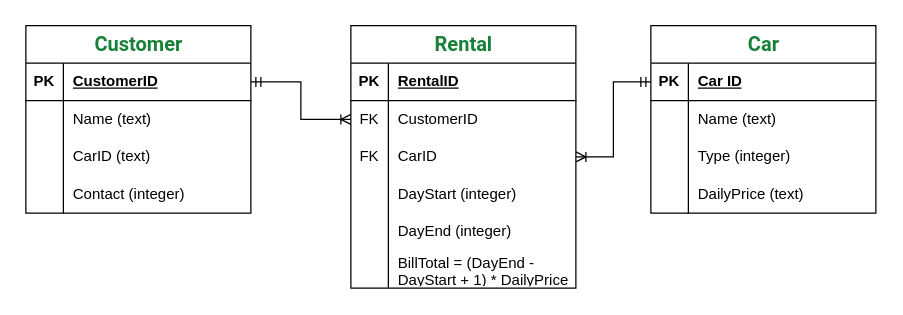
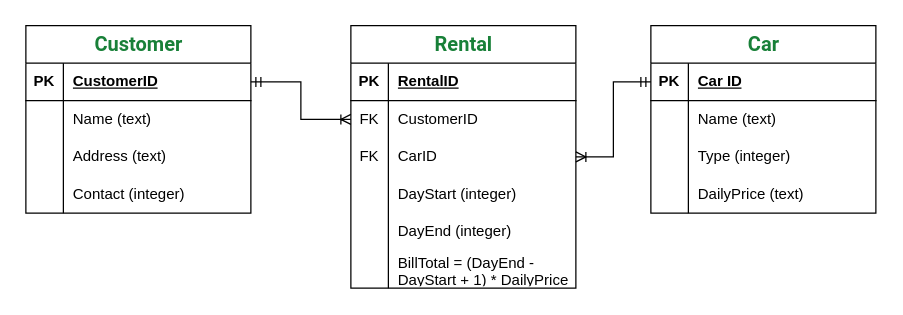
- <mxCell id="11" value="CarID (text)" style="shape=partialRectangle;connectable=0;fillColor=none;top=0;left=0;bottom=0;right=0;align=left;spacingLeft=6;overflow=hidden;whiteSpace=wrap;html=1;" parent="9" vertex="1"><mxGeometry x="30" width="150" height="30" as="geometry"><mxRectangle width="150" height="30" as="alternateBounds" /></mxGeometry></mxCell>
+ <mxCell id="11" value="Address (text)" style="shape=partialRectangle;connectable=0;fillColor=none;top=0;left=0;bottom=0;right=0;align=left;spacingLeft=6;overflow=hidden;whiteSpace=wrap;html=1;" parent="9" vertex="1"><mxGeometry x="30" width="150" height="30" as="geometry"><mxRectangle width="150" height="30" as="alternateBounds" /></mxGeometry></mxCell>
